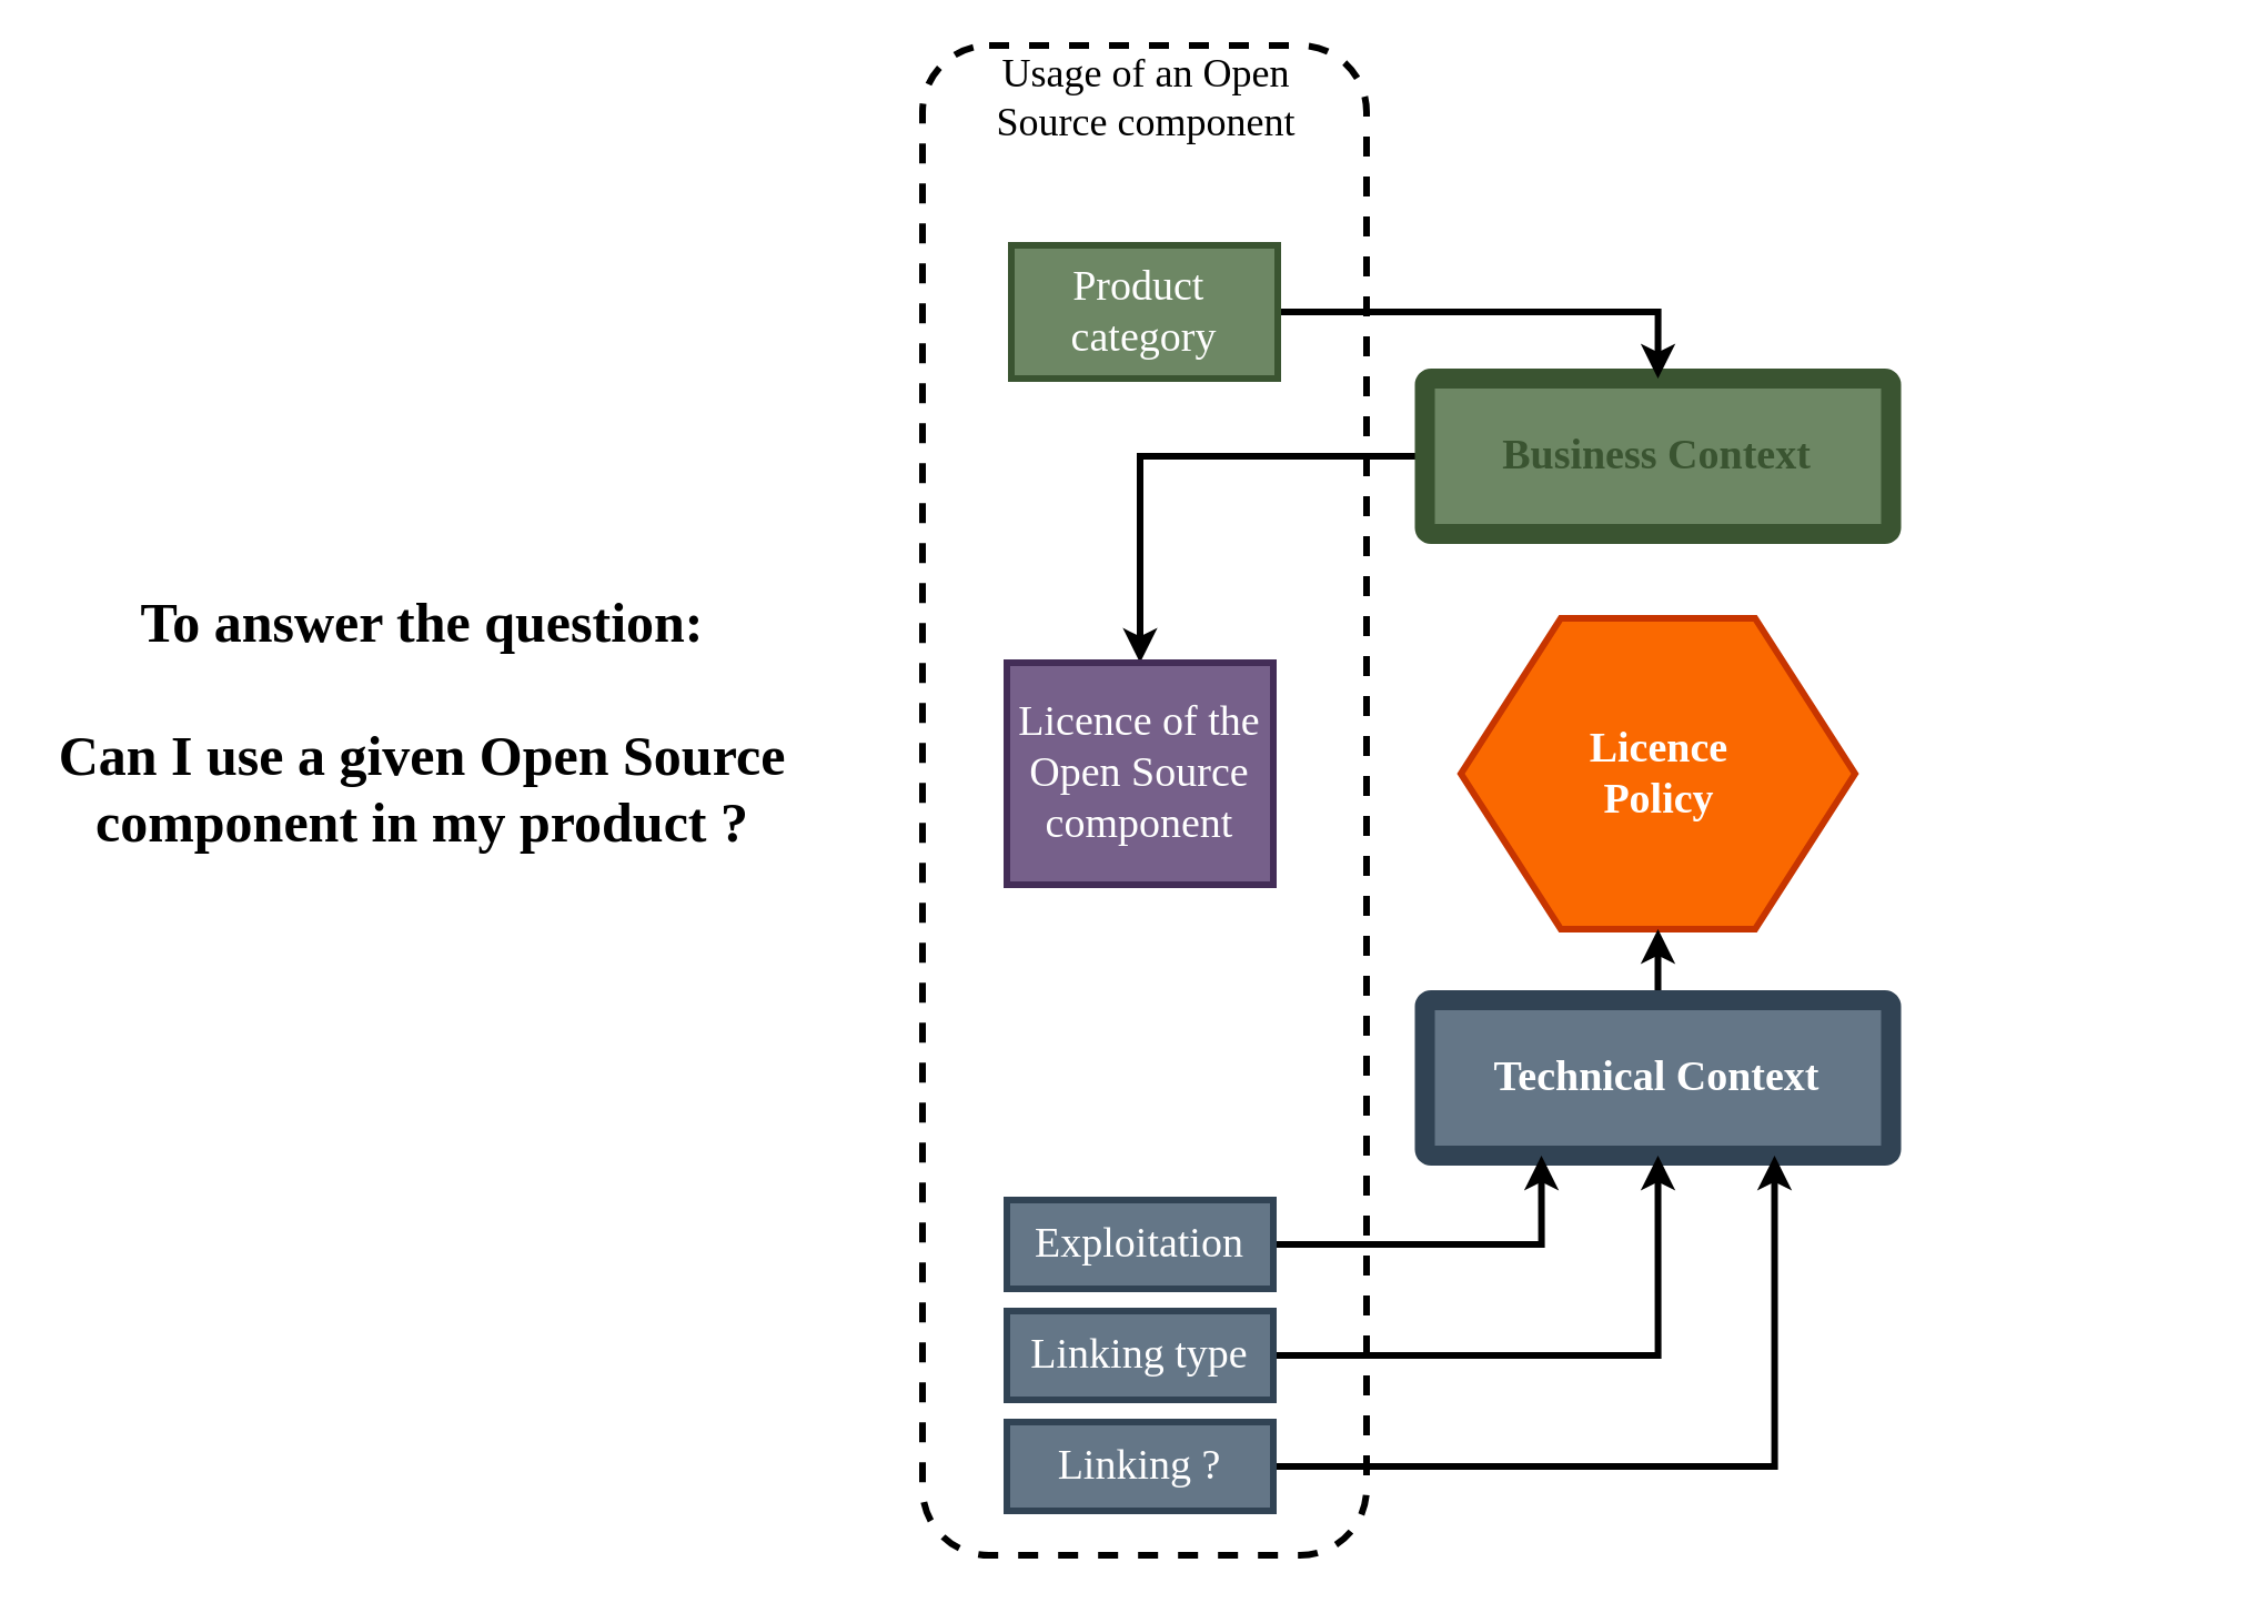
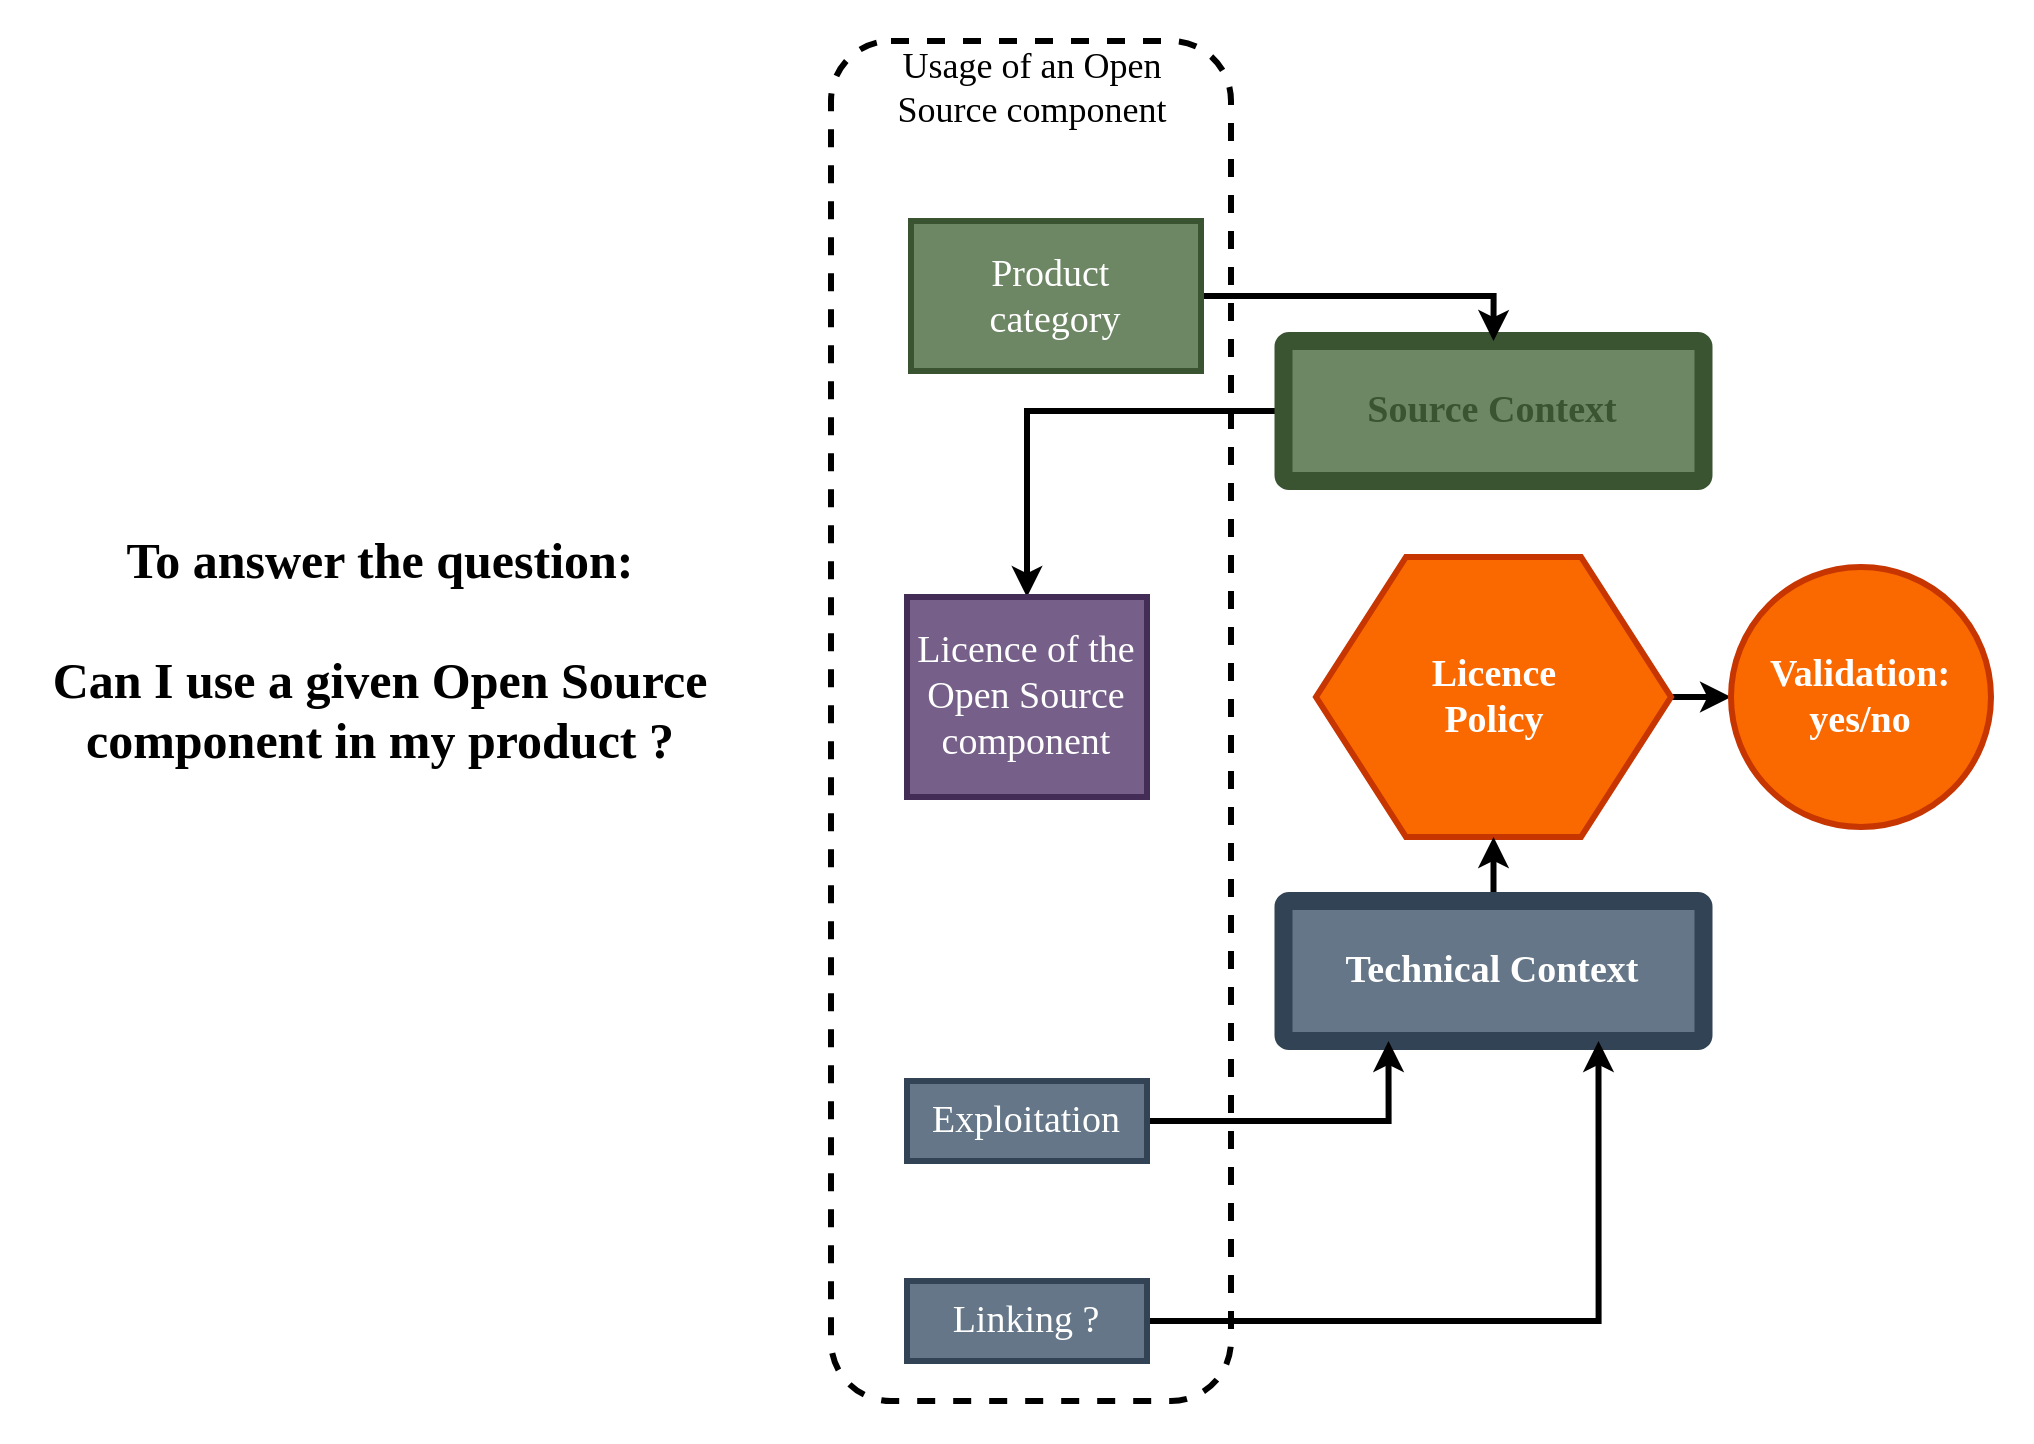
- <mxCell id="6" value="Product&amp;nbsp;&lt;br&gt;category" style="rounded=0;whiteSpace=wrap;html=1;strokeWidth=3;fontFamily=Ubuntu;fontSize=19;fontColor=#ffffff;fillColor=#6d8764;strokeColor=#3A5431;" parent="1" vertex="1"><mxGeometry x="455" y="110" width="120" height="60" as="geometry" /></mxCell>
+ <mxCell id="6" value="Product&amp;nbsp;&lt;br&gt;category" style="rounded=0;whiteSpace=wrap;html=1;strokeWidth=3;fontFamily=Ubuntu;fontSize=19;fontColor=#ffffff;fillColor=#6d8764;strokeColor=#3A5431;" parent="1" vertex="1"><mxGeometry x="455" y="110" width="145" height="75" as="geometry" /></mxCell>
- <mxCell id="4" value="Business Context" style="rounded=1;whiteSpace=wrap;html=1;arcSize=4;fillColor=#6d8764;fontColor=#3A5431;strokeColor=#3A5431;strokeWidth=9;fontFamily=Ubuntu;fontSize=19;fontStyle=1" parent="1" vertex="1"><mxGeometry x="641.25" y="170" width="210" height="70" as="geometry" /></mxCell>
+ <mxCell id="4" value="Source Context" style="rounded=1;whiteSpace=wrap;html=1;arcSize=4;fillColor=#6d8764;fontColor=#3A5431;strokeColor=#3A5431;strokeWidth=9;fontFamily=Ubuntu;fontSize=19;fontStyle=1" parent="1" vertex="1"><mxGeometry x="641.25" y="170" width="210" height="70" as="geometry" /></mxCell>
+ <mxCell id="7" value="" style="edgeStyle=orthogonalEdgeStyle;rounded=0;orthogonalLoop=1;jettySize=auto;html=1;fontFamily=Ubuntu;fontSize=19;fontColor=#FFFFFF;strokeWidth=3;" parent="1" source="8" target="18" edge="1"><mxGeometry relative="1" as="geometry" /></mxCell>
+ <mxCell id="18" value="Validation:&lt;br style=&quot;border-color: var(--border-color);&quot;&gt;yes/no" style="ellipse;whiteSpace=wrap;html=1;fontSize=19;fontFamily=Ubuntu;fillColor=#fa6800;strokeColor=#C73500;fontColor=#FFFFFF;strokeWidth=3;fontStyle=1;" parent="1" vertex="1"><mxGeometry x="865" y="283" width="130" height="130" as="geometry" /></mxCell>
- <mxCell id="14" value="Linking type" style="rounded=0;whiteSpace=wrap;html=1;strokeWidth=3;fontFamily=Ubuntu;fontSize=19;fontColor=#ffffff;fillColor=#647687;strokeColor=#314354;" parent="1" vertex="1"><mxGeometry x="453" y="590" width="120" height="40" as="geometry" /></mxCell>
- <mxCell id="13" style="edgeStyle=orthogonalEdgeStyle;rounded=0;orthogonalLoop=1;jettySize=auto;html=1;exitX=1;exitY=0.5;exitDx=0;exitDy=0;entryX=0.5;entryY=1;entryDx=0;entryDy=0;fontFamily=Ubuntu;fontSize=19;fontColor=#FFFFFF;strokeWidth=3;" parent="1" source="14" target="10" edge="1"><mxGeometry relative="1" as="geometry" /></mxCell>
